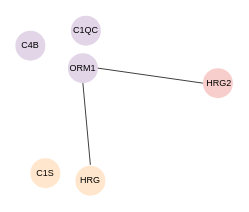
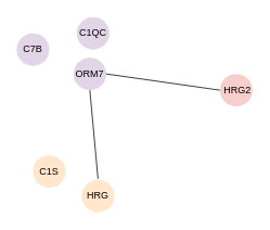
- <mxCell id="9" value="C4B" style="ellipse;whiteSpace=wrap;html=1;aspect=fixed;fillColor=#e1d5e7;strokeColor=none;" vertex="1" parent="1"><mxGeometry x="20" y="40" width="40" height="40" as="geometry" /></mxCell>
+ <mxCell id="9" value="C7B" style="ellipse;whiteSpace=wrap;html=1;aspect=fixed;fillColor=#e1d5e7;strokeColor=none;" vertex="1" parent="1"><mxGeometry x="20" y="40" width="40" height="40" as="geometry" /></mxCell>
- <mxCell id="2" value="ORM1" style="ellipse;whiteSpace=wrap;html=1;aspect=fixed;fillColor=#e1d5e7;strokeColor=none;" vertex="1" parent="1"><mxGeometry x="90" y="70" width="40" height="40" as="geometry" /></mxCell>
+ <mxCell id="2" value="ORM7" style="ellipse;whiteSpace=wrap;html=1;aspect=fixed;fillColor=#e1d5e7;strokeColor=none;" vertex="1" parent="1"><mxGeometry x="90" y="70" width="40" height="40" as="geometry" /></mxCell>
- <mxCell id="8" value="C1S" style="ellipse;whiteSpace=wrap;html=1;aspect=fixed;fillColor=#ffe6cc;strokeColor=none;" vertex="1" parent="1"><mxGeometry x="40" y="210" width="40" height="40" as="geometry" /></mxCell>
+ <mxCell id="8" value="C1S" style="ellipse;whiteSpace=wrap;html=1;aspect=fixed;fillColor=#ffe6cc;strokeColor=none;" vertex="1" parent="1"><mxGeometry x="40" y="190" width="40" height="40" as="geometry" /></mxCell>
